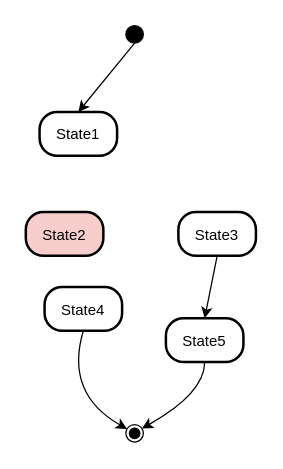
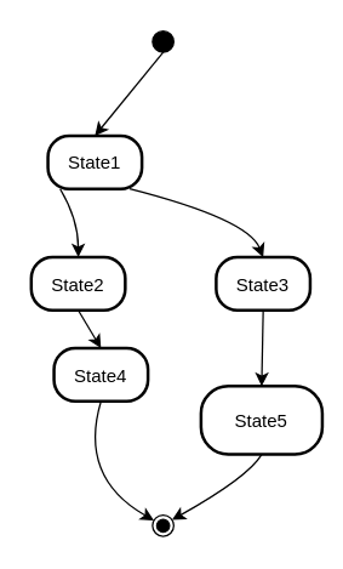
+ <mxCell id="11" value="" style="curved=1;startArrow=none;;exitX=0.87;exitY=1;entryX=0.5;entryY=0;" edge="1" parent="1" source="3" target="5"><mxGeometry relative="1" as="geometry"><Array as="points"><mxPoint x="163" y="144" /></Array></mxGeometry></mxCell>
+ <mxCell id="10" value="" style="curved=1;startArrow=none;;exitX=0.13;exitY=1;entryX=0.5;entryY=0;" edge="1" parent="1" source="3" target="4"><mxGeometry relative="1" as="geometry"><Array as="points"><mxPoint x="51" y="144" /></Array></mxGeometry></mxCell>
- <mxCell id="4" value="State2" style="rounded=1;arcSize=40;strokeWidth=2;fillColor=#f8cecc;" vertex="1" parent="1"><mxGeometry x="20" y="169" width="62" height="35" as="geometry" /></mxCell>
+ <mxCell id="4" value="State2" style="rounded=1;arcSize=40;strokeWidth=2" vertex="1" parent="1"><mxGeometry x="20" y="169" width="62" height="35" as="geometry" /></mxCell>
+ <mxCell id="12" value="" style="curved=1;startArrow=none;;exitX=0.5;exitY=1;entryX=0.5;entryY=0;" edge="1" parent="1" source="4" target="6"><mxGeometry relative="1" as="geometry"><Array as="points" /></mxGeometry></mxCell>
- <mxCell id="7" value="State5" style="rounded=1;arcSize=40;strokeWidth=2" vertex="1" parent="1"><mxGeometry x="132" y="254" width="62" height="35" as="geometry" /></mxCell>
+ <mxCell id="7" value="State5" style="rounded=1;arcSize=40;strokeWidth=2" vertex="1" parent="1"><mxGeometry x="132" y="254" width="80" height="45" as="geometry" /></mxCell>
